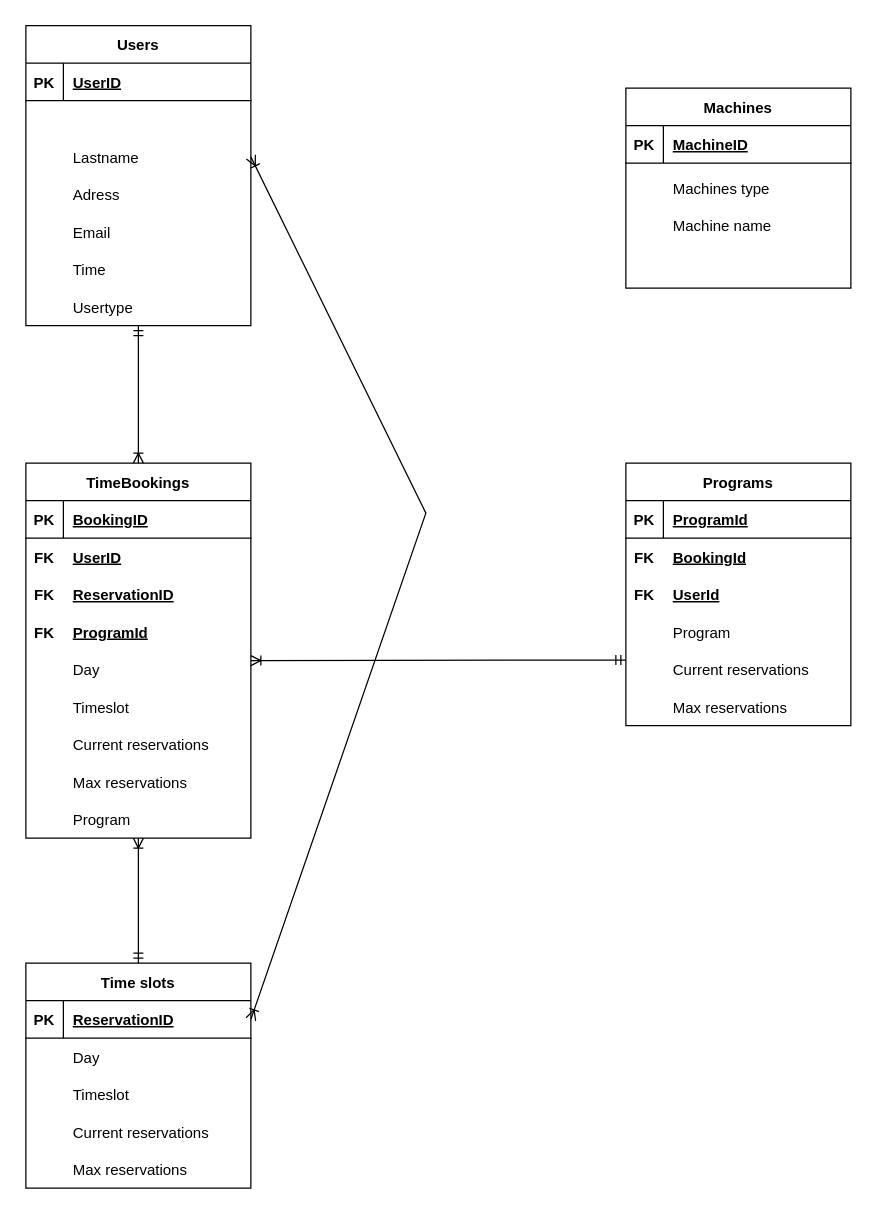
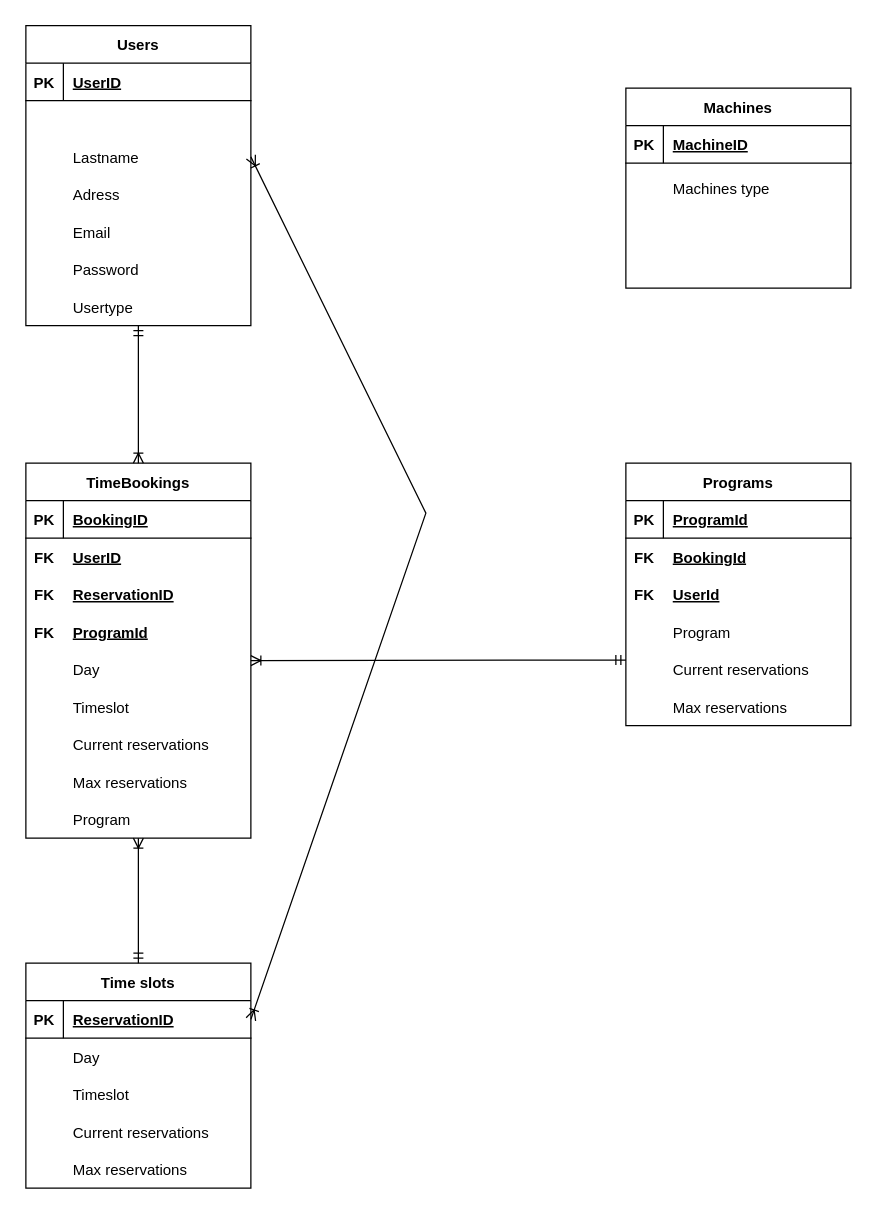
- <mxCell id="49" value="Machine name" style="shape=partialRectangle;connectable=0;fillColor=none;top=0;left=0;bottom=0;right=0;align=left;spacingLeft=6;overflow=hidden;" vertex="1" parent="1"><mxGeometry x="530" y="165" width="150" height="30" as="geometry"><mxRectangle width="150" height="30" as="alternateBounds" /></mxGeometry></mxCell>
- <mxCell id="19" value="Time" style="shape=partialRectangle;connectable=0;fillColor=none;top=0;left=0;bottom=0;right=0;align=left;spacingLeft=6;overflow=hidden;" parent="1" vertex="1"><mxGeometry x="50" y="200" width="150" height="30" as="geometry"><mxRectangle width="150" height="30" as="alternateBounds" /></mxGeometry></mxCell>
+ <mxCell id="19" value="Password" style="shape=partialRectangle;connectable=0;fillColor=none;top=0;left=0;bottom=0;right=0;align=left;spacingLeft=6;overflow=hidden;" parent="1" vertex="1"><mxGeometry x="50" y="200" width="150" height="30" as="geometry"><mxRectangle width="150" height="30" as="alternateBounds" /></mxGeometry></mxCell>
